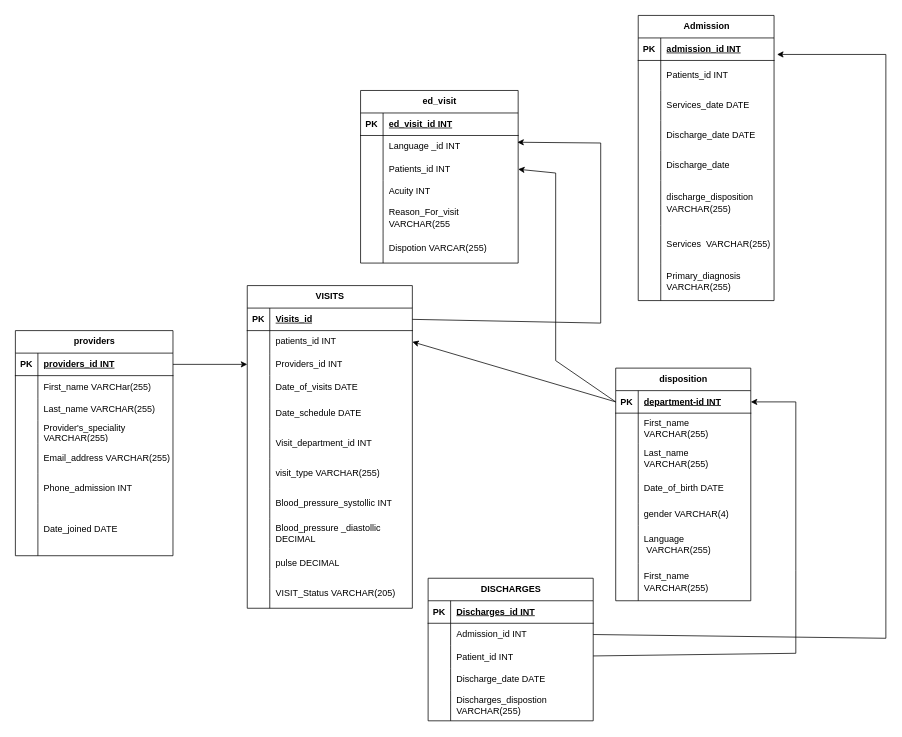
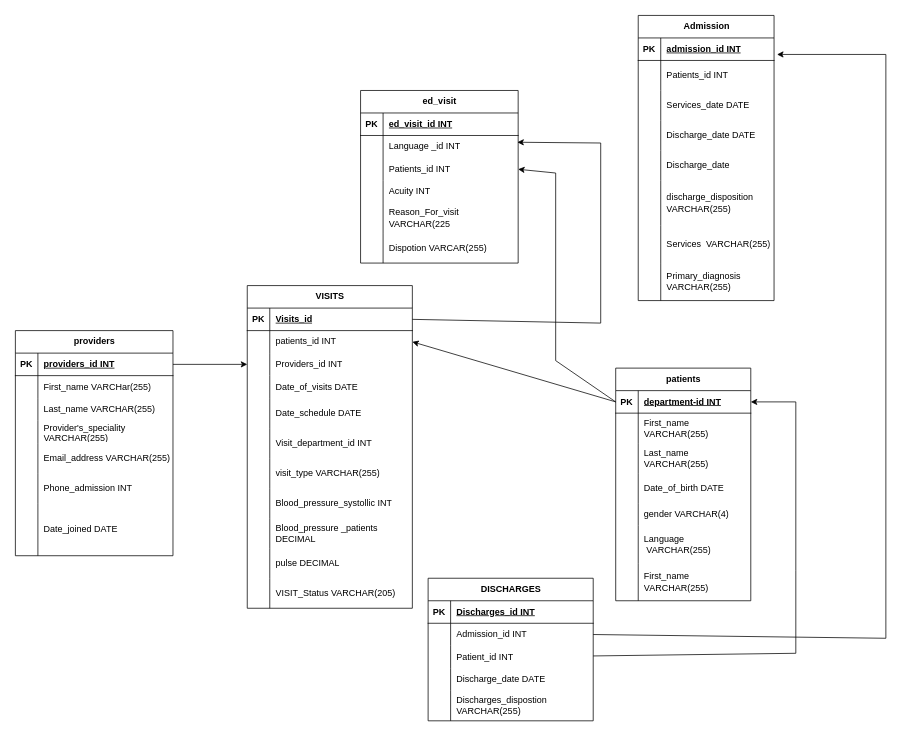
- <mxCell id="95" value="Reason_For_visit VARCHAR(255" style="shape=partialRectangle;connectable=0;fillColor=none;top=0;left=0;bottom=0;right=0;align=left;spacingLeft=6;overflow=hidden;whiteSpace=wrap;html=1;" parent="93" vertex="1"><mxGeometry x="30" width="180" height="40" as="geometry"><mxRectangle width="180" height="40" as="alternateBounds" /></mxGeometry></mxCell>
+ <mxCell id="95" value="Reason_For_visit VARCHAR(225" style="shape=partialRectangle;connectable=0;fillColor=none;top=0;left=0;bottom=0;right=0;align=left;spacingLeft=6;overflow=hidden;whiteSpace=wrap;html=1;" parent="93" vertex="1"><mxGeometry x="30" width="180" height="40" as="geometry"><mxRectangle width="180" height="40" as="alternateBounds" /></mxGeometry></mxCell>
- <mxCell id="2" value="disposition" style="shape=table;startSize=30;container=1;collapsible=1;childLayout=tableLayout;fixedRows=1;rowLines=0;fontStyle=1;align=center;resizeLast=1;html=1;" parent="1" vertex="1"><mxGeometry x="820" y="490" width="180" height="310" as="geometry" /></mxCell>
+ <mxCell id="2" value="patients" style="shape=table;startSize=30;container=1;collapsible=1;childLayout=tableLayout;fixedRows=1;rowLines=0;fontStyle=1;align=center;resizeLast=1;html=1;" parent="1" vertex="1"><mxGeometry x="820" y="490" width="180" height="310" as="geometry" /></mxCell>
- <mxCell id="73" value="Blood_pressure _diastollic DECIMAL" style="shape=partialRectangle;connectable=0;fillColor=none;top=0;left=0;bottom=0;right=0;align=left;spacingLeft=6;overflow=hidden;whiteSpace=wrap;html=1;" parent="71" vertex="1"><mxGeometry x="30" width="190" height="40" as="geometry"><mxRectangle width="190" height="40" as="alternateBounds" /></mxGeometry></mxCell>
+ <mxCell id="73" value="Blood_pressure _patients DECIMAL" style="shape=partialRectangle;connectable=0;fillColor=none;top=0;left=0;bottom=0;right=0;align=left;spacingLeft=6;overflow=hidden;whiteSpace=wrap;html=1;" parent="71" vertex="1"><mxGeometry x="30" width="190" height="40" as="geometry"><mxRectangle width="190" height="40" as="alternateBounds" /></mxGeometry></mxCell>
